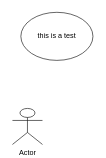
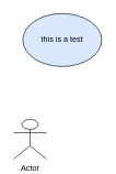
- <mxCell id="3" value="this is a test" style="ellipse;whiteSpace=wrap;html=1;" vertex="1" parent="1"><mxGeometry x="34" y="20" width="120" height="80" as="geometry" /></mxCell>
+ <mxCell id="3" value="this is a test" style="ellipse;whiteSpace=wrap;html=1;fillColor=#dae8fc;" vertex="1" parent="1"><mxGeometry x="34" y="20" width="120" height="80" as="geometry" /></mxCell>
